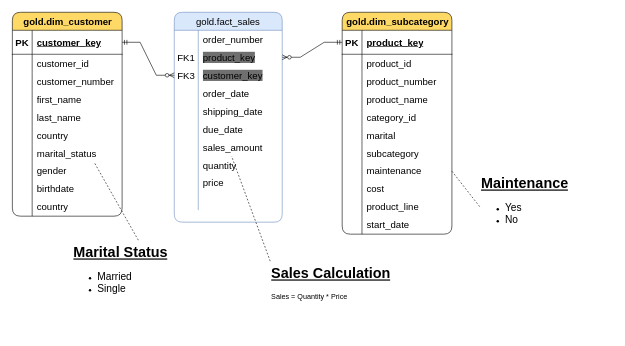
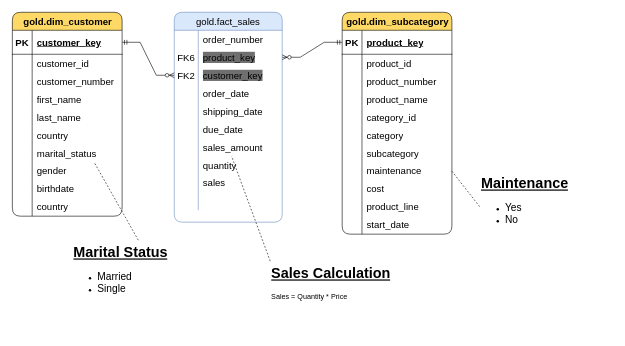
- <mxCell id="72" value="FK1" style="shape=partialRectangle;html=1;whiteSpace=wrap;connectable=0;fillColor=none;top=0;left=0;bottom=0;right=0;overflow=hidden;strokeColor=inherit;fontSize=16;" parent="71" vertex="1"><mxGeometry width="40" height="30" as="geometry"><mxRectangle width="40" height="30" as="alternateBounds" /></mxGeometry></mxCell>
+ <mxCell id="72" value="FK6" style="shape=partialRectangle;html=1;whiteSpace=wrap;connectable=0;fillColor=none;top=0;left=0;bottom=0;right=0;overflow=hidden;strokeColor=inherit;fontSize=16;" parent="71" vertex="1"><mxGeometry width="40" height="30" as="geometry"><mxRectangle width="40" height="30" as="alternateBounds" /></mxGeometry></mxCell>
- <mxCell id="75" value="FK3" style="shape=partialRectangle;html=1;whiteSpace=wrap;connectable=0;fillColor=none;top=0;left=0;bottom=0;right=0;overflow=hidden;strokeColor=inherit;fontSize=16;" parent="74" vertex="1"><mxGeometry width="40" height="30" as="geometry"><mxRectangle width="40" height="30" as="alternateBounds" /></mxGeometry></mxCell>
+ <mxCell id="75" value="FK2" style="shape=partialRectangle;html=1;whiteSpace=wrap;connectable=0;fillColor=none;top=0;left=0;bottom=0;right=0;overflow=hidden;strokeColor=inherit;fontSize=16;" parent="74" vertex="1"><mxGeometry width="40" height="30" as="geometry"><mxRectangle width="40" height="30" as="alternateBounds" /></mxGeometry></mxCell>
- <mxCell id="51" value="marital" style="shape=partialRectangle;connectable=0;fillColor=none;top=0;left=0;bottom=0;right=0;align=left;spacingLeft=6;overflow=hidden;whiteSpace=wrap;html=1;fontSize=16;" parent="49" vertex="1"><mxGeometry x="33" width="150" height="30" as="geometry"><mxRectangle width="150" height="30" as="alternateBounds" /></mxGeometry></mxCell>
+ <mxCell id="51" value="category" style="shape=partialRectangle;connectable=0;fillColor=none;top=0;left=0;bottom=0;right=0;align=left;spacingLeft=6;overflow=hidden;whiteSpace=wrap;html=1;fontSize=16;" parent="49" vertex="1"><mxGeometry x="33" width="150" height="30" as="geometry"><mxRectangle width="150" height="30" as="alternateBounds" /></mxGeometry></mxCell>
- <mxCell id="94" value="price" style="shape=partialRectangle;html=1;whiteSpace=wrap;connectable=0;fillColor=none;top=0;left=0;bottom=0;right=0;align=left;spacingLeft=6;overflow=hidden;strokeColor=inherit;fontSize=16;" parent="92" vertex="1"><mxGeometry x="40" width="140" height="30" as="geometry"><mxRectangle width="140" height="30" as="alternateBounds" /></mxGeometry></mxCell>
+ <mxCell id="94" value="sales" style="shape=partialRectangle;html=1;whiteSpace=wrap;connectable=0;fillColor=none;top=0;left=0;bottom=0;right=0;align=left;spacingLeft=6;overflow=hidden;strokeColor=inherit;fontSize=16;" parent="92" vertex="1"><mxGeometry x="40" width="140" height="30" as="geometry"><mxRectangle width="140" height="30" as="alternateBounds" /></mxGeometry></mxCell>
